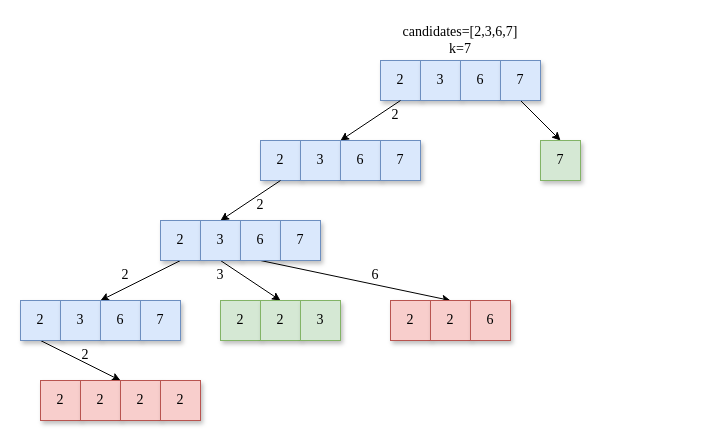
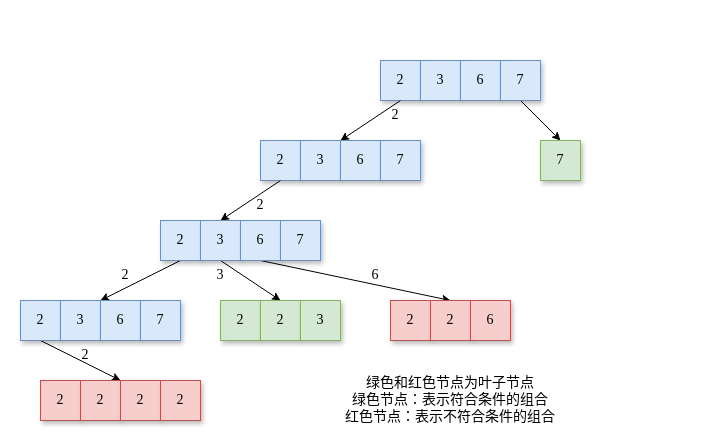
- <mxCell id="3" value="candidates=[2,3,6,7]&lt;br&gt;k=7" style="text;html=1;strokeColor=none;fillColor=none;align=center;verticalAlign=middle;whiteSpace=wrap;rounded=0;shadow=0;dashed=1;fontFamily=Comic Sans MS;fontSize=14;opacity=50;" vertex="1" parent="1"><mxGeometry x="380" y="20" width="160" height="40" as="geometry" /></mxCell>
+ <mxCell id="2" value="绿色和红色节点为叶子节点&lt;br&gt;绿色节点：表示符合条件的组合&lt;br&gt;红色节点：表示不符合条件的组合" style="text;html=1;strokeColor=none;fillColor=none;align=center;verticalAlign=middle;whiteSpace=wrap;rounded=0;shadow=1;fontFamily=Comic Sans MS;fontSize=14;opacity=50;" vertex="1" parent="1"><mxGeometry x="220" y="375" width="460" height="50" as="geometry" /></mxCell>
